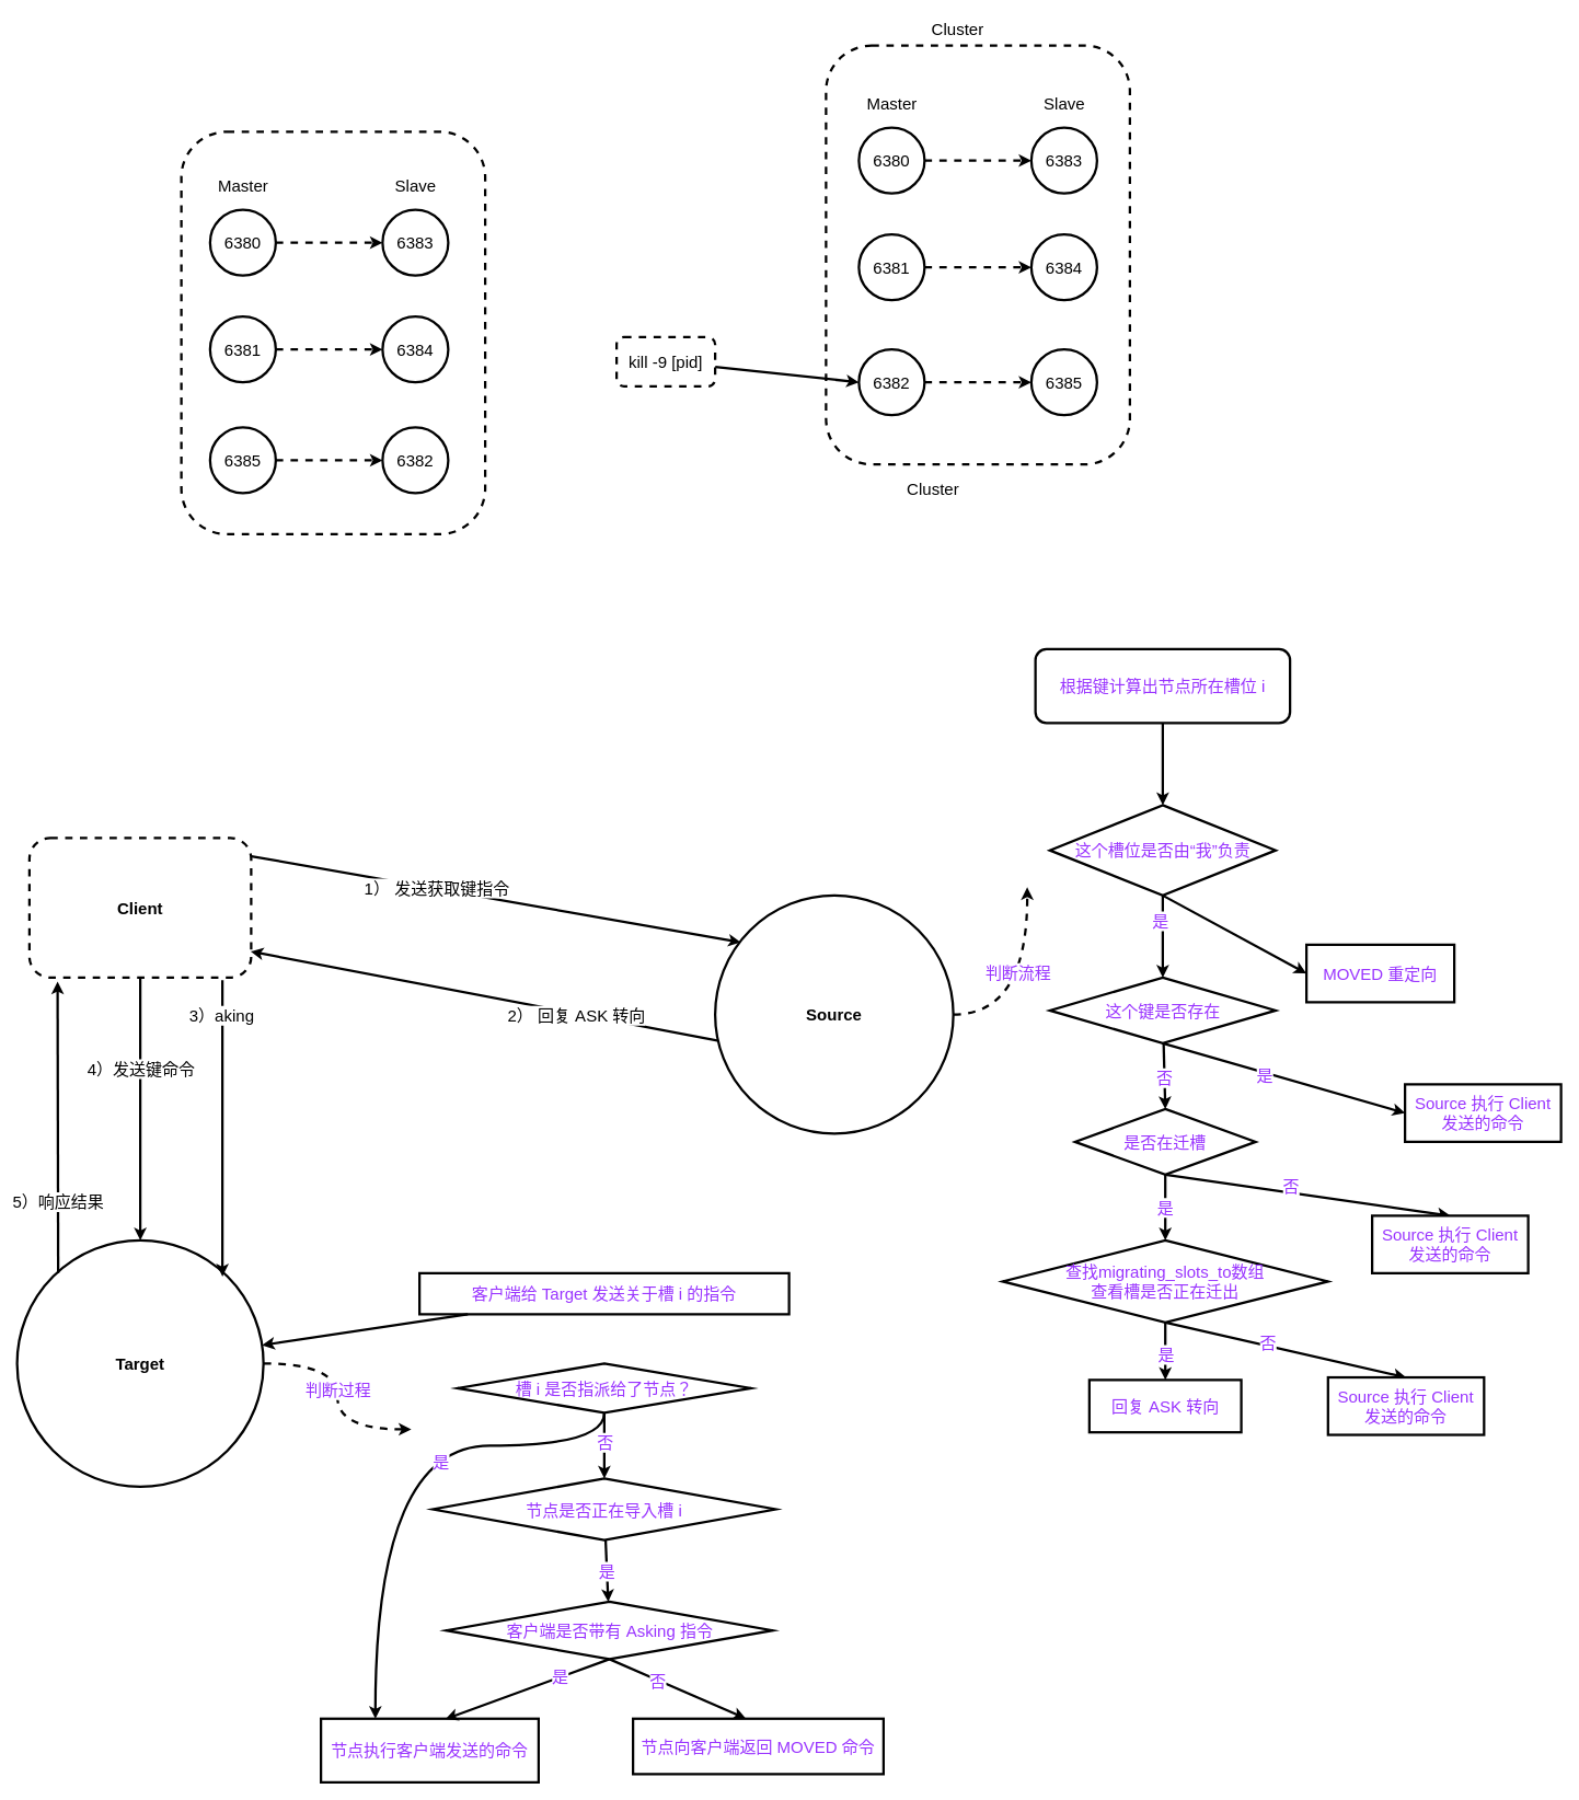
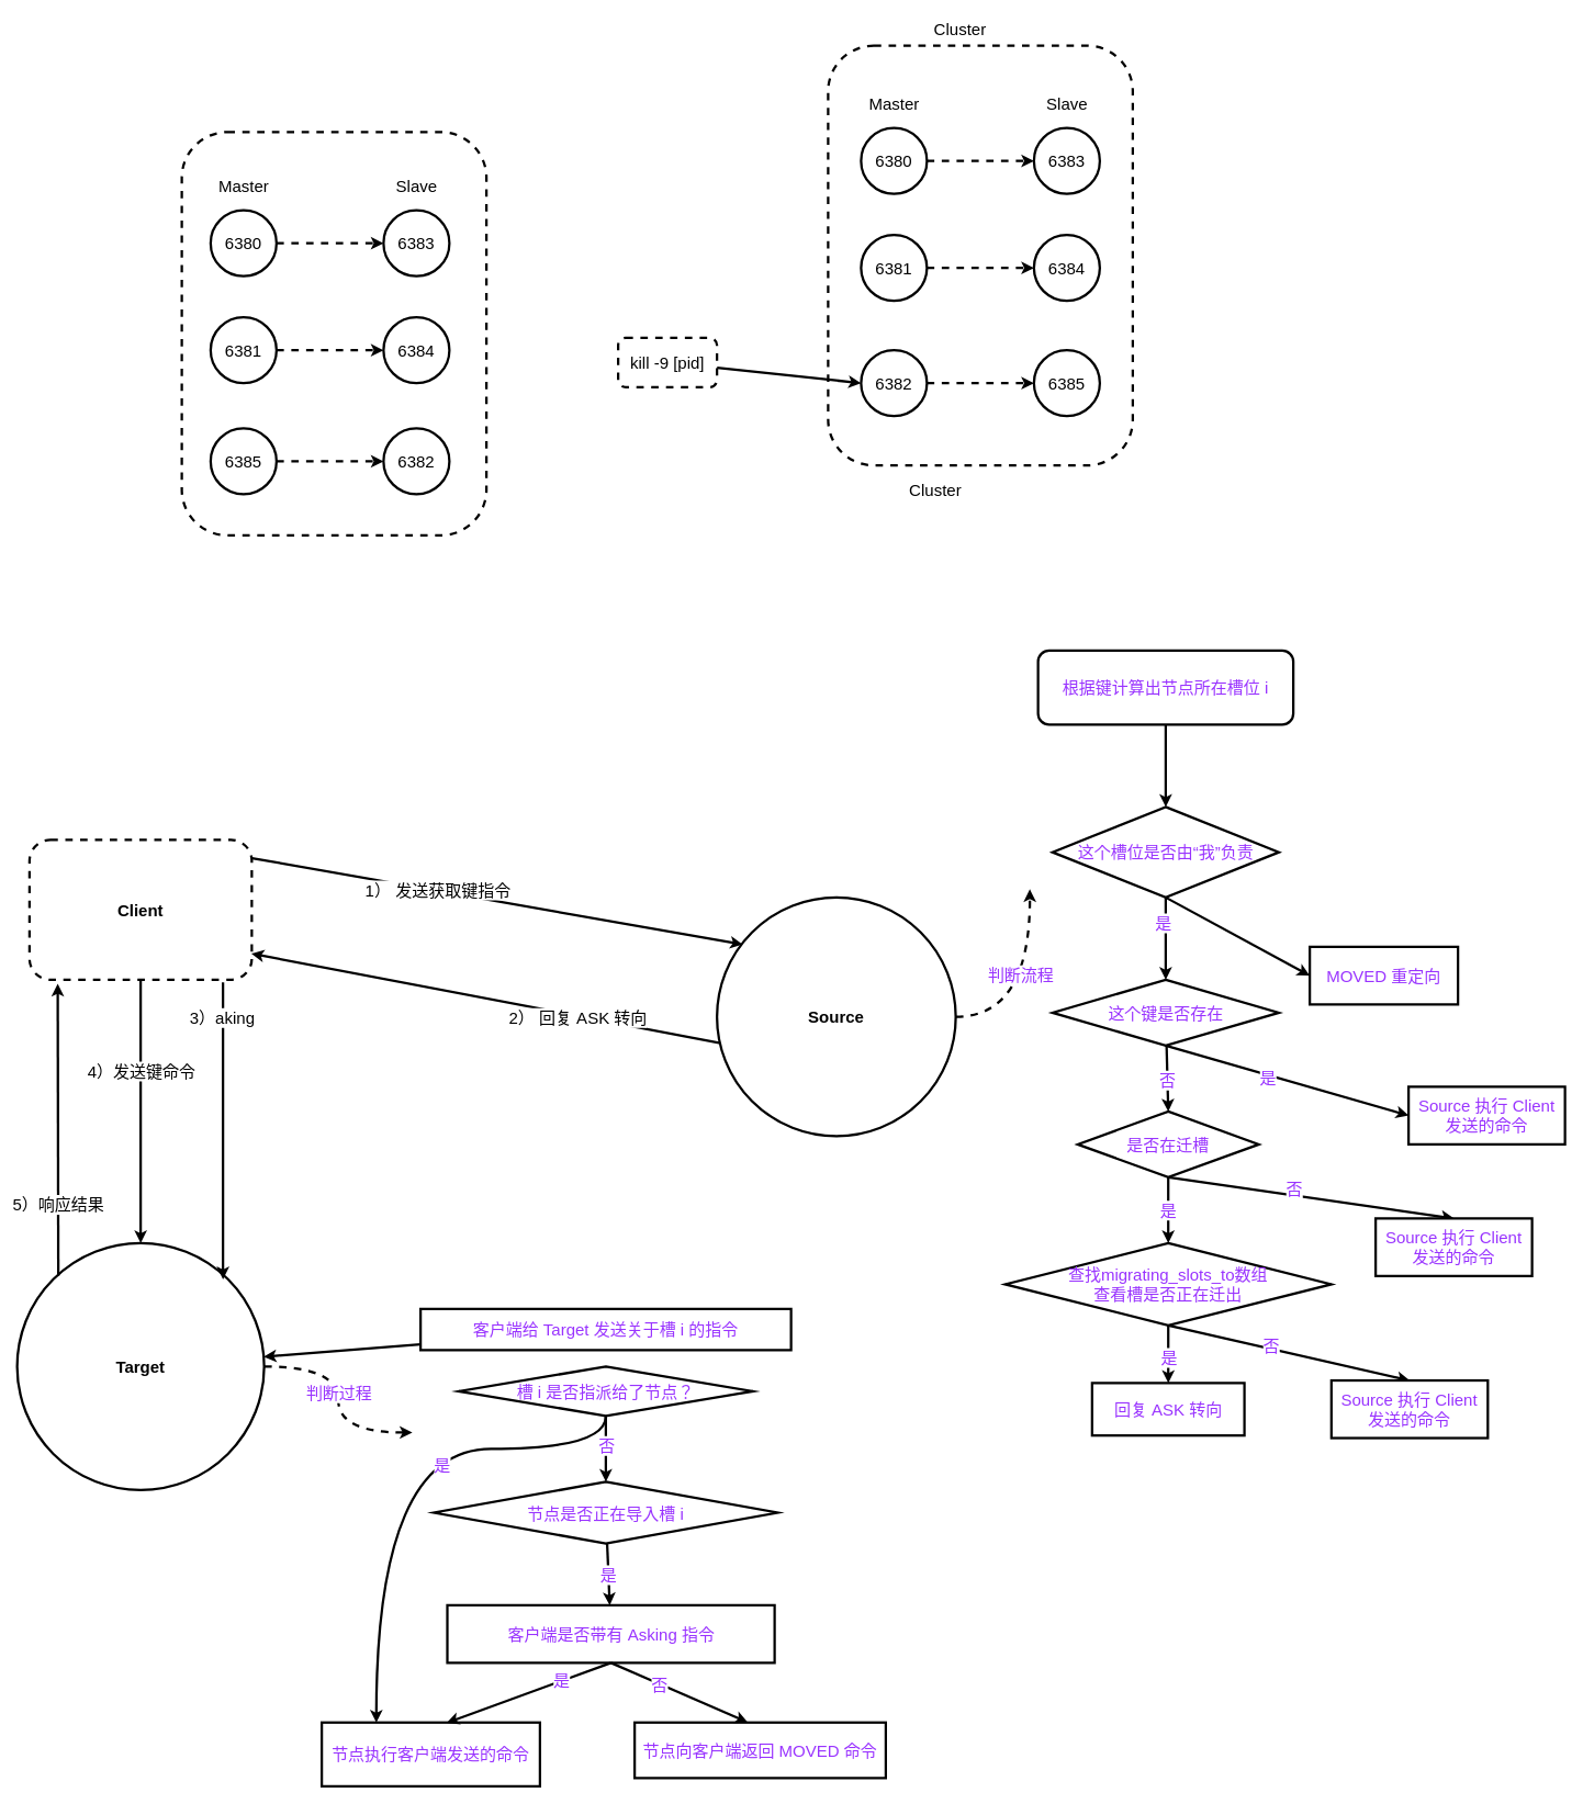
- <mxCell id="20" value="客户端给 Target 发送关于槽 i 的指令" style="rounded=0;whiteSpace=wrap;html=1;fontSize=20;strokeWidth=3;fontColor=#9933FF;" vertex="1" parent="19"><mxGeometry x="120" width="450" height="50" as="geometry" /></mxCell>
+ <mxCell id="20" value="客户端给 Target 发送关于槽 i 的指令" style="rounded=0;whiteSpace=wrap;html=1;fontSize=20;strokeWidth=3;fontColor=#9933FF;" vertex="1" parent="19"><mxGeometry x="120" y="40" width="450" height="50" as="geometry" /></mxCell>
- <mxCell id="26" value="客户端是否带有 Asking 指令" style="rhombus;whiteSpace=wrap;html=1;rounded=0;fontSize=20;strokeWidth=3;fontColor=#9933FF;" vertex="1" parent="19"><mxGeometry x="152.5" y="400" width="397.5" height="70" as="geometry" /></mxCell>
+ <mxCell id="26" value="客户端是否带有 Asking 指令" style="whiteSpace=wrap;html=1;fontSize=20;strokeWidth=3;fontColor=#9933FF;rounded=0;" vertex="1" parent="19"><mxGeometry x="152.5" y="400" width="397.5" height="70" as="geometry" /></mxCell>
